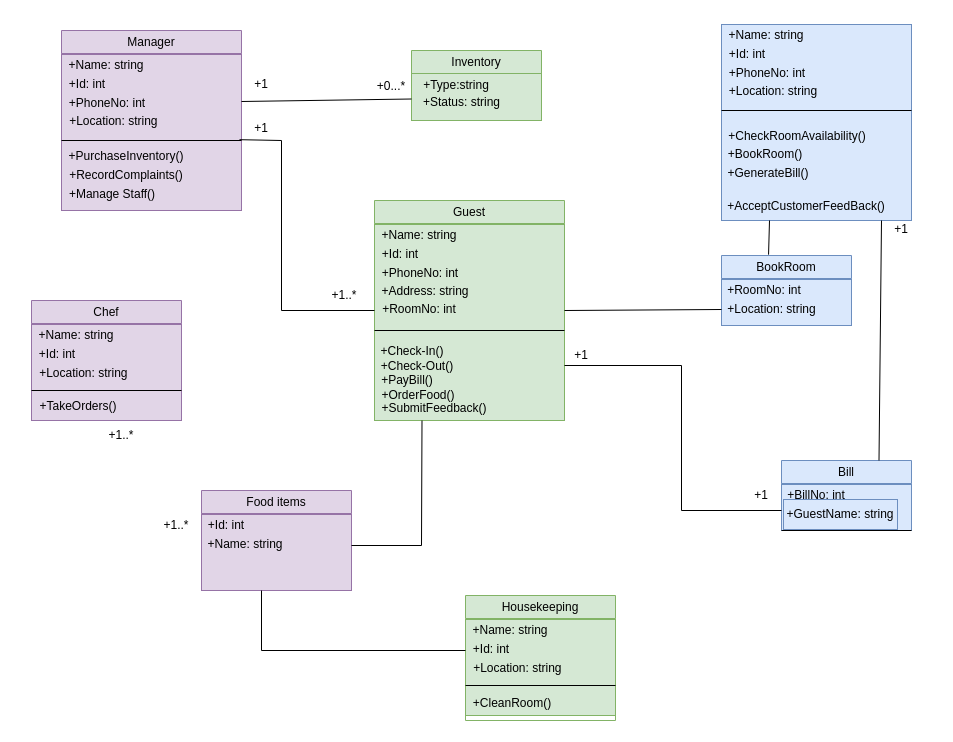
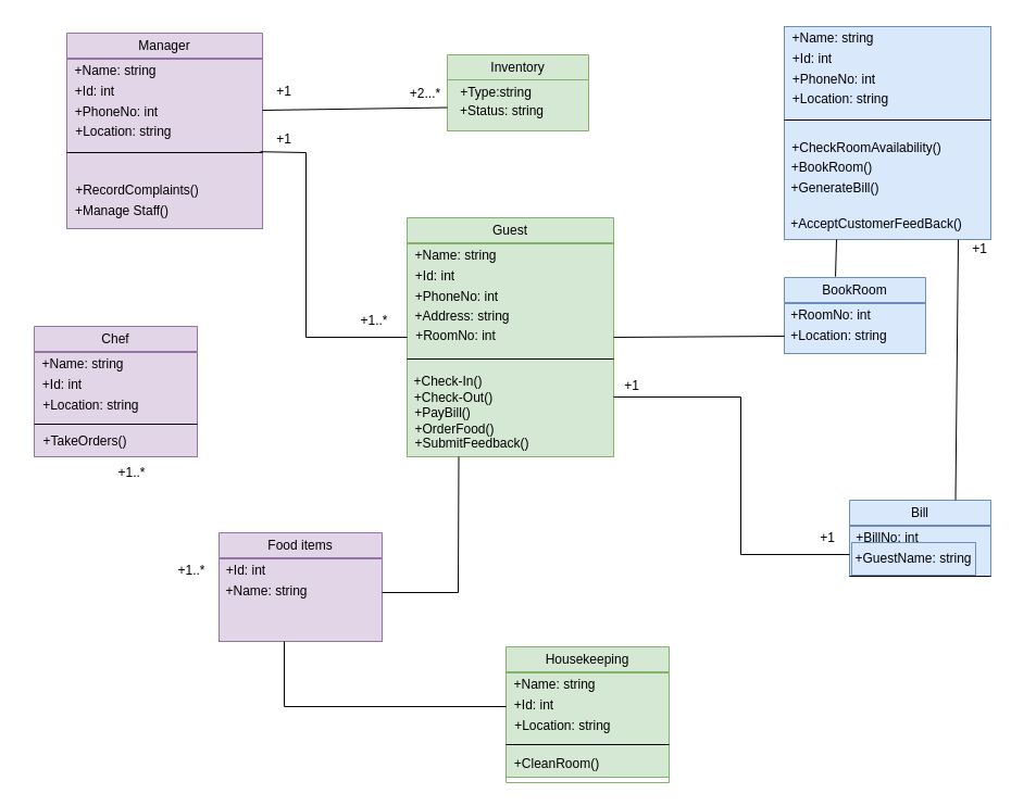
- <mxCell id="69" value="+0...*" style="text;html=1;align=center;verticalAlign=middle;whiteSpace=wrap;rounded=0;" vertex="1" parent="1"><mxGeometry x="361" y="71" width="60" height="30" as="geometry" /></mxCell>
+ <mxCell id="69" value="+2...*" style="text;html=1;align=center;verticalAlign=middle;whiteSpace=wrap;rounded=0;" vertex="1" parent="1"><mxGeometry x="361" y="71" width="60" height="30" as="geometry" /></mxCell>
- <mxCell id="11" value="&lt;div style=&quot;text-align: left;&quot;&gt;&lt;span style=&quot;background-color: initial;&quot;&gt;+PurchaseInventory()&lt;/span&gt;&lt;/div&gt;" style="text;html=1;align=center;verticalAlign=middle;whiteSpace=wrap;rounded=0;" vertex="1" parent="5"><mxGeometry x="7" y="118" width="116" height="15" as="geometry" /></mxCell>
